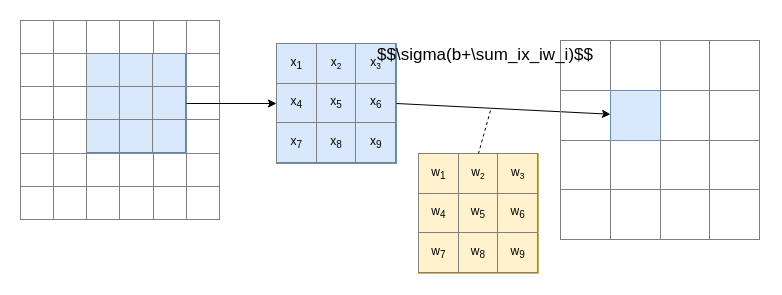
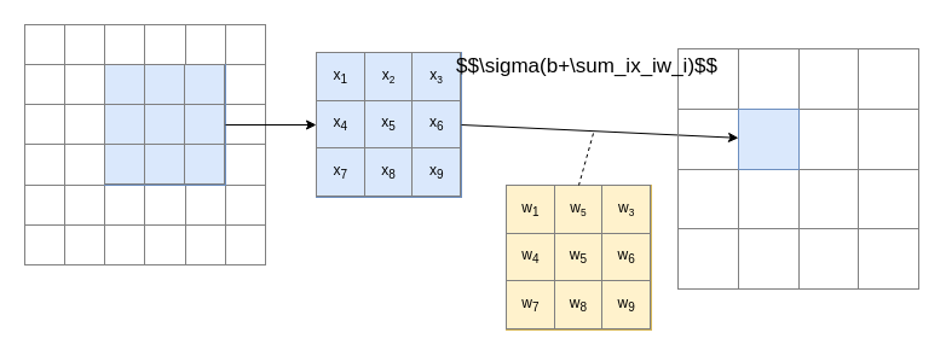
- <mxCell id="3" value="&lt;table border=&quot;1&quot; width=&quot;100%&quot; style=&quot;width: 100% ; height: 100% ; border-collapse: collapse&quot;&gt;&lt;tbody&gt;&lt;tr&gt;&lt;td align=&quot;center&quot;&gt;x&lt;sub&gt;1&lt;/sub&gt;&lt;/td&gt;&lt;td align=&quot;center&quot;&gt;x&lt;span style=&quot;font-size: 10px&quot;&gt;&lt;sub&gt;2&lt;/sub&gt;&lt;/span&gt;&lt;/td&gt;&lt;td align=&quot;center&quot;&gt;x&lt;span style=&quot;font-size: 10px&quot;&gt;&lt;sub&gt;3&lt;/sub&gt;&lt;/span&gt;&lt;/td&gt;&lt;/tr&gt;&lt;tr&gt;&lt;td align=&quot;center&quot;&gt;x&lt;sub&gt;4&lt;/sub&gt;&lt;/td&gt;&lt;td align=&quot;center&quot;&gt;x&lt;sub&gt;5&lt;/sub&gt;&lt;/td&gt;&lt;td align=&quot;center&quot;&gt;x&lt;sub&gt;6&lt;/sub&gt;&lt;/td&gt;&lt;/tr&gt;&lt;tr&gt;&lt;td align=&quot;center&quot;&gt;x&lt;sub&gt;7&lt;/sub&gt;&lt;/td&gt;&lt;td align=&quot;center&quot;&gt;x&lt;sub&gt;8&lt;/sub&gt;&lt;/td&gt;&lt;td align=&quot;center&quot;&gt;x&lt;sub&gt;9&lt;/sub&gt;&lt;/td&gt;&lt;/tr&gt;&lt;/tbody&gt;&lt;/table&gt;" style="text;html=1;strokeColor=#6c8ebf;fillColor=#dae8fc;overflow=fill;" vertex="1" parent="1"><mxGeometry x="276" y="43" width="120" height="120" as="geometry" /></mxCell>
+ <mxCell id="3" value="&lt;table border=&quot;1&quot; width=&quot;100%&quot; style=&quot;width: 100% ; height: 100% ; border-collapse: collapse&quot;&gt;&lt;tbody&gt;&lt;tr&gt;&lt;td align=&quot;center&quot;&gt;x&lt;sub&gt;1&lt;/sub&gt;&lt;/td&gt;&lt;td align=&quot;center&quot;&gt;x&lt;span style=&quot;font-size: 10px&quot;&gt;&lt;sub&gt;2&lt;/sub&gt;&lt;/span&gt;&lt;/td&gt;&lt;td align=&quot;center&quot;&gt;x&lt;span style=&quot;font-size: 10px&quot;&gt;&lt;sub&gt;3&lt;/sub&gt;&lt;/span&gt;&lt;/td&gt;&lt;/tr&gt;&lt;tr&gt;&lt;td align=&quot;center&quot;&gt;x&lt;sub&gt;4&lt;/sub&gt;&lt;/td&gt;&lt;td align=&quot;center&quot;&gt;x&lt;sub&gt;5&lt;/sub&gt;&lt;/td&gt;&lt;td align=&quot;center&quot;&gt;x&lt;sub&gt;6&lt;/sub&gt;&lt;/td&gt;&lt;/tr&gt;&lt;tr&gt;&lt;td align=&quot;center&quot;&gt;x&lt;sub&gt;7&lt;/sub&gt;&lt;/td&gt;&lt;td align=&quot;center&quot;&gt;x&lt;sub&gt;8&lt;/sub&gt;&lt;/td&gt;&lt;td align=&quot;center&quot;&gt;x&lt;sub&gt;9&lt;/sub&gt;&lt;/td&gt;&lt;/tr&gt;&lt;/tbody&gt;&lt;/table&gt;" style="text;html=1;strokeColor=#6c8ebf;fillColor=#dae8fc;overflow=fill;" vertex="1" parent="1"><mxGeometry x="261" y="43" width="120" height="120" as="geometry" /></mxCell>
- <mxCell id="10" value="&lt;table border=&quot;1&quot; width=&quot;100%&quot; style=&quot;width: 100% ; height: 100% ; border-collapse: collapse&quot;&gt;&lt;tbody&gt;&lt;tr&gt;&lt;td align=&quot;center&quot;&gt;w&lt;sub&gt;1&lt;/sub&gt;&lt;/td&gt;&lt;td align=&quot;center&quot;&gt;w&lt;span style=&quot;font-size: 10px&quot;&gt;&lt;sub&gt;2&lt;/sub&gt;&lt;/span&gt;&lt;/td&gt;&lt;td align=&quot;center&quot;&gt;w&lt;span style=&quot;font-size: 10px&quot;&gt;&lt;sub&gt;3&lt;/sub&gt;&lt;/span&gt;&lt;/td&gt;&lt;/tr&gt;&lt;tr&gt;&lt;td align=&quot;center&quot;&gt;w&lt;sub&gt;4&lt;/sub&gt;&lt;/td&gt;&lt;td align=&quot;center&quot;&gt;w&lt;sub&gt;5&lt;/sub&gt;&lt;/td&gt;&lt;td align=&quot;center&quot;&gt;w&lt;sub&gt;6&lt;/sub&gt;&lt;/td&gt;&lt;/tr&gt;&lt;tr&gt;&lt;td align=&quot;center&quot;&gt;w&lt;sub&gt;7&lt;/sub&gt;&lt;/td&gt;&lt;td align=&quot;center&quot;&gt;w&lt;sub&gt;8&lt;/sub&gt;&lt;/td&gt;&lt;td align=&quot;center&quot;&gt;w&lt;sub&gt;9&lt;/sub&gt;&lt;/td&gt;&lt;/tr&gt;&lt;/tbody&gt;&lt;/table&gt;" style="text;html=1;strokeColor=#d6b656;fillColor=#fff2cc;overflow=fill;" vertex="1" parent="1"><mxGeometry x="418" y="153" width="120" height="120" as="geometry" /></mxCell>
+ <mxCell id="10" value="&lt;table border=&quot;1&quot; width=&quot;100%&quot; style=&quot;width: 100% ; height: 100% ; border-collapse: collapse&quot;&gt;&lt;tbody&gt;&lt;tr&gt;&lt;td align=&quot;center&quot;&gt;w&lt;sub&gt;1&lt;/sub&gt;&lt;/td&gt;&lt;td align=&quot;center&quot;&gt;w&lt;span style=&quot;font-size: 10px&quot;&gt;&lt;sub&gt;5&lt;/sub&gt;&lt;/span&gt;&lt;/td&gt;&lt;td align=&quot;center&quot;&gt;w&lt;span style=&quot;font-size: 10px&quot;&gt;&lt;sub&gt;3&lt;/sub&gt;&lt;/span&gt;&lt;/td&gt;&lt;/tr&gt;&lt;tr&gt;&lt;td align=&quot;center&quot;&gt;w&lt;sub&gt;4&lt;/sub&gt;&lt;/td&gt;&lt;td align=&quot;center&quot;&gt;w&lt;sub&gt;5&lt;/sub&gt;&lt;/td&gt;&lt;td align=&quot;center&quot;&gt;w&lt;sub&gt;6&lt;/sub&gt;&lt;/td&gt;&lt;/tr&gt;&lt;tr&gt;&lt;td align=&quot;center&quot;&gt;w&lt;sub&gt;7&lt;/sub&gt;&lt;/td&gt;&lt;td align=&quot;center&quot;&gt;w&lt;sub&gt;8&lt;/sub&gt;&lt;/td&gt;&lt;td align=&quot;center&quot;&gt;w&lt;sub&gt;9&lt;/sub&gt;&lt;/td&gt;&lt;/tr&gt;&lt;/tbody&gt;&lt;/table&gt;" style="text;html=1;strokeColor=#d6b656;fillColor=#fff2cc;overflow=fill;" vertex="1" parent="1"><mxGeometry x="418" y="153" width="120" height="120" as="geometry" /></mxCell>
